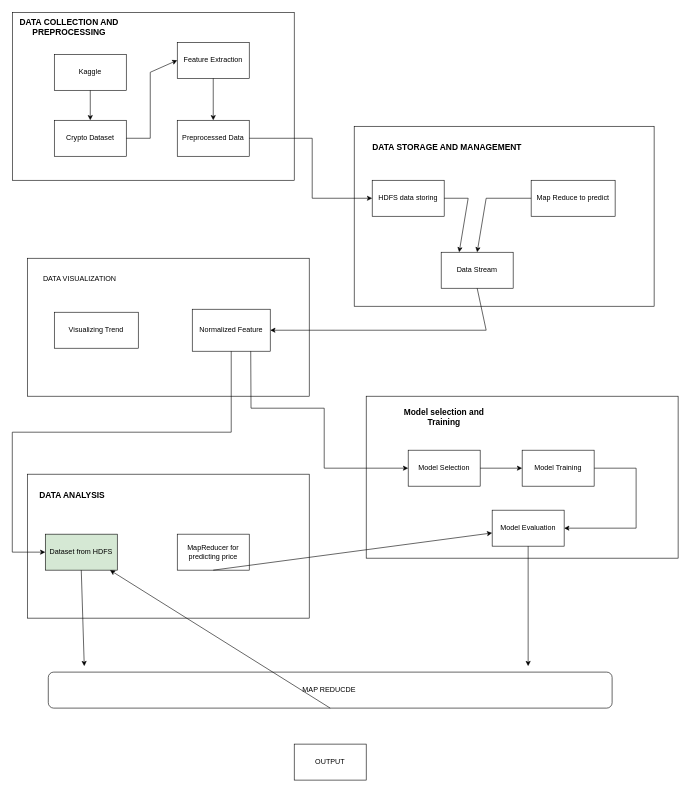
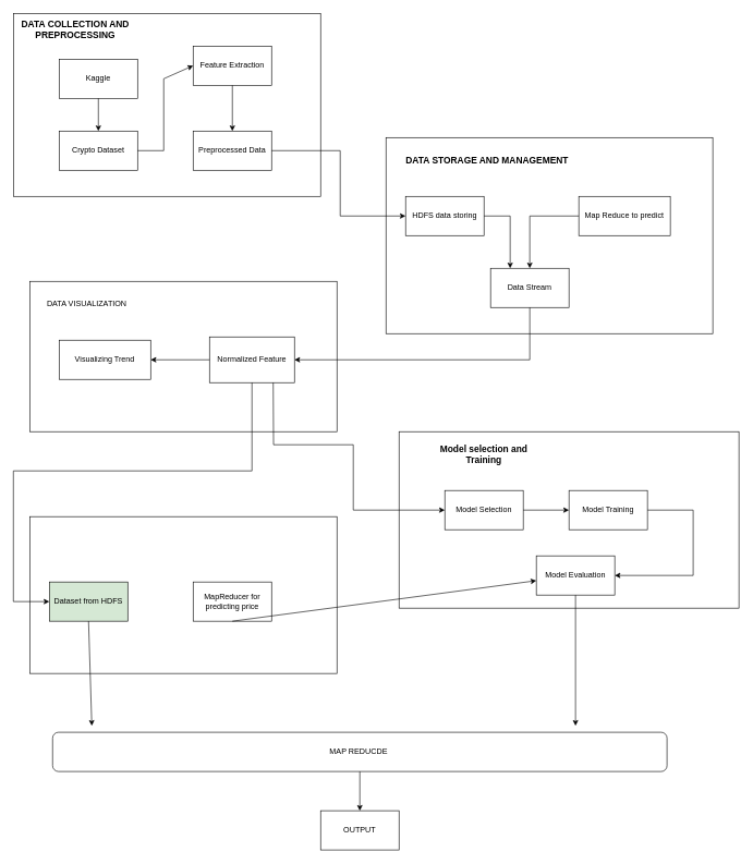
- <mxCell id="14" value="Data Stream" style="rounded=0;whiteSpace=wrap;html=1;" vertex="1" parent="1"><mxGeometry x="735" y="420" width="120" height="60" as="geometry" /></mxCell>
+ <mxCell id="14" value="Data Stream" style="rounded=0;whiteSpace=wrap;html=1;" vertex="1" parent="1"><mxGeometry x="750" y="410" width="120" height="60" as="geometry" /></mxCell>
+ <mxCell id="34" value="" style="endArrow=classic;html=1;rounded=0;entryX=1;entryY=0.5;entryDx=0;entryDy=0;exitX=0;exitY=0.5;exitDx=0;exitDy=0;" edge="1" parent="1" source="25" target="26"><mxGeometry width="50" height="50" relative="1" as="geometry"><mxPoint x="490" y="880" as="sourcePoint" /><mxPoint x="540" y="830" as="targetPoint" /></mxGeometry></mxCell>
- <mxCell id="15" value="DATA ANALYSIS" style="text;strokeColor=none;align=center;fillColor=none;html=1;verticalAlign=middle;whiteSpace=wrap;rounded=0;fontSize=14;fontStyle=1" vertex="1" parent="1"><mxGeometry x="60" y="810" width="120" height="30" as="geometry" /></mxCell>
- <mxCell id="31" value="" style="endArrow=classic;html=1;rounded=0;exitX=0.5;exitY=1;exitDx=0;exitDy=0;" edge="1" parent="1" source="27" target="16"><mxGeometry width="50" height="50" relative="1" as="geometry"><mxPoint x="490" y="1050" as="sourcePoint" /><mxPoint x="540" y="1000" as="targetPoint" /></mxGeometry></mxCell>
+ <mxCell id="31" value="" style="endArrow=classic;html=1;rounded=0;exitX=0.5;exitY=1;exitDx=0;exitDy=0;entryX=0.5;entryY=0;entryDx=0;entryDy=0;" edge="1" parent="1" source="27" target="36"><mxGeometry width="50" height="50" relative="1" as="geometry"><mxPoint x="490" y="1050" as="sourcePoint" /><mxPoint x="540" y="1000" as="targetPoint" /></mxGeometry></mxCell>
